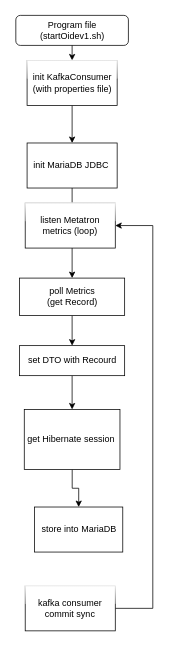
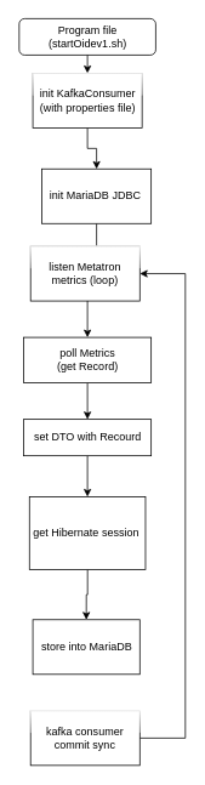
- <mxCell id="11" value="init MariaDB JDBC&amp;nbsp;" style="rounded=0;whiteSpace=wrap;html=1;shadow=0;glass=0;fontFamily=Helvetica;fontSize=12;fontColor=default;strokeColor=default;strokeWidth=1;fillColor=default;" vertex="1" parent="1"><mxGeometry x="35.5" y="190" width="120" height="60" as="geometry" /></mxCell>
+ <mxCell id="11" value="init MariaDB JDBC&amp;nbsp;" style="rounded=0;whiteSpace=wrap;html=1;shadow=0;glass=0;fontFamily=Helvetica;fontSize=12;fontColor=default;strokeColor=default;strokeWidth=1;fillColor=default;" vertex="1" parent="1"><mxGeometry x="45.5" y="185" width="120" height="60" as="geometry" /></mxCell>
- <mxCell id="8" value="store into MariaDB" style="rounded=0;whiteSpace=wrap;html=1;" parent="1" vertex="1"><mxGeometry x="45.5" y="675" width="117.5" height="60" as="geometry" /></mxCell>
+ <mxCell id="8" value="store into MariaDB" style="rounded=0;whiteSpace=wrap;html=1;" parent="1" vertex="1"><mxGeometry x="35.5" y="680" width="117.5" height="60" as="geometry" /></mxCell>
